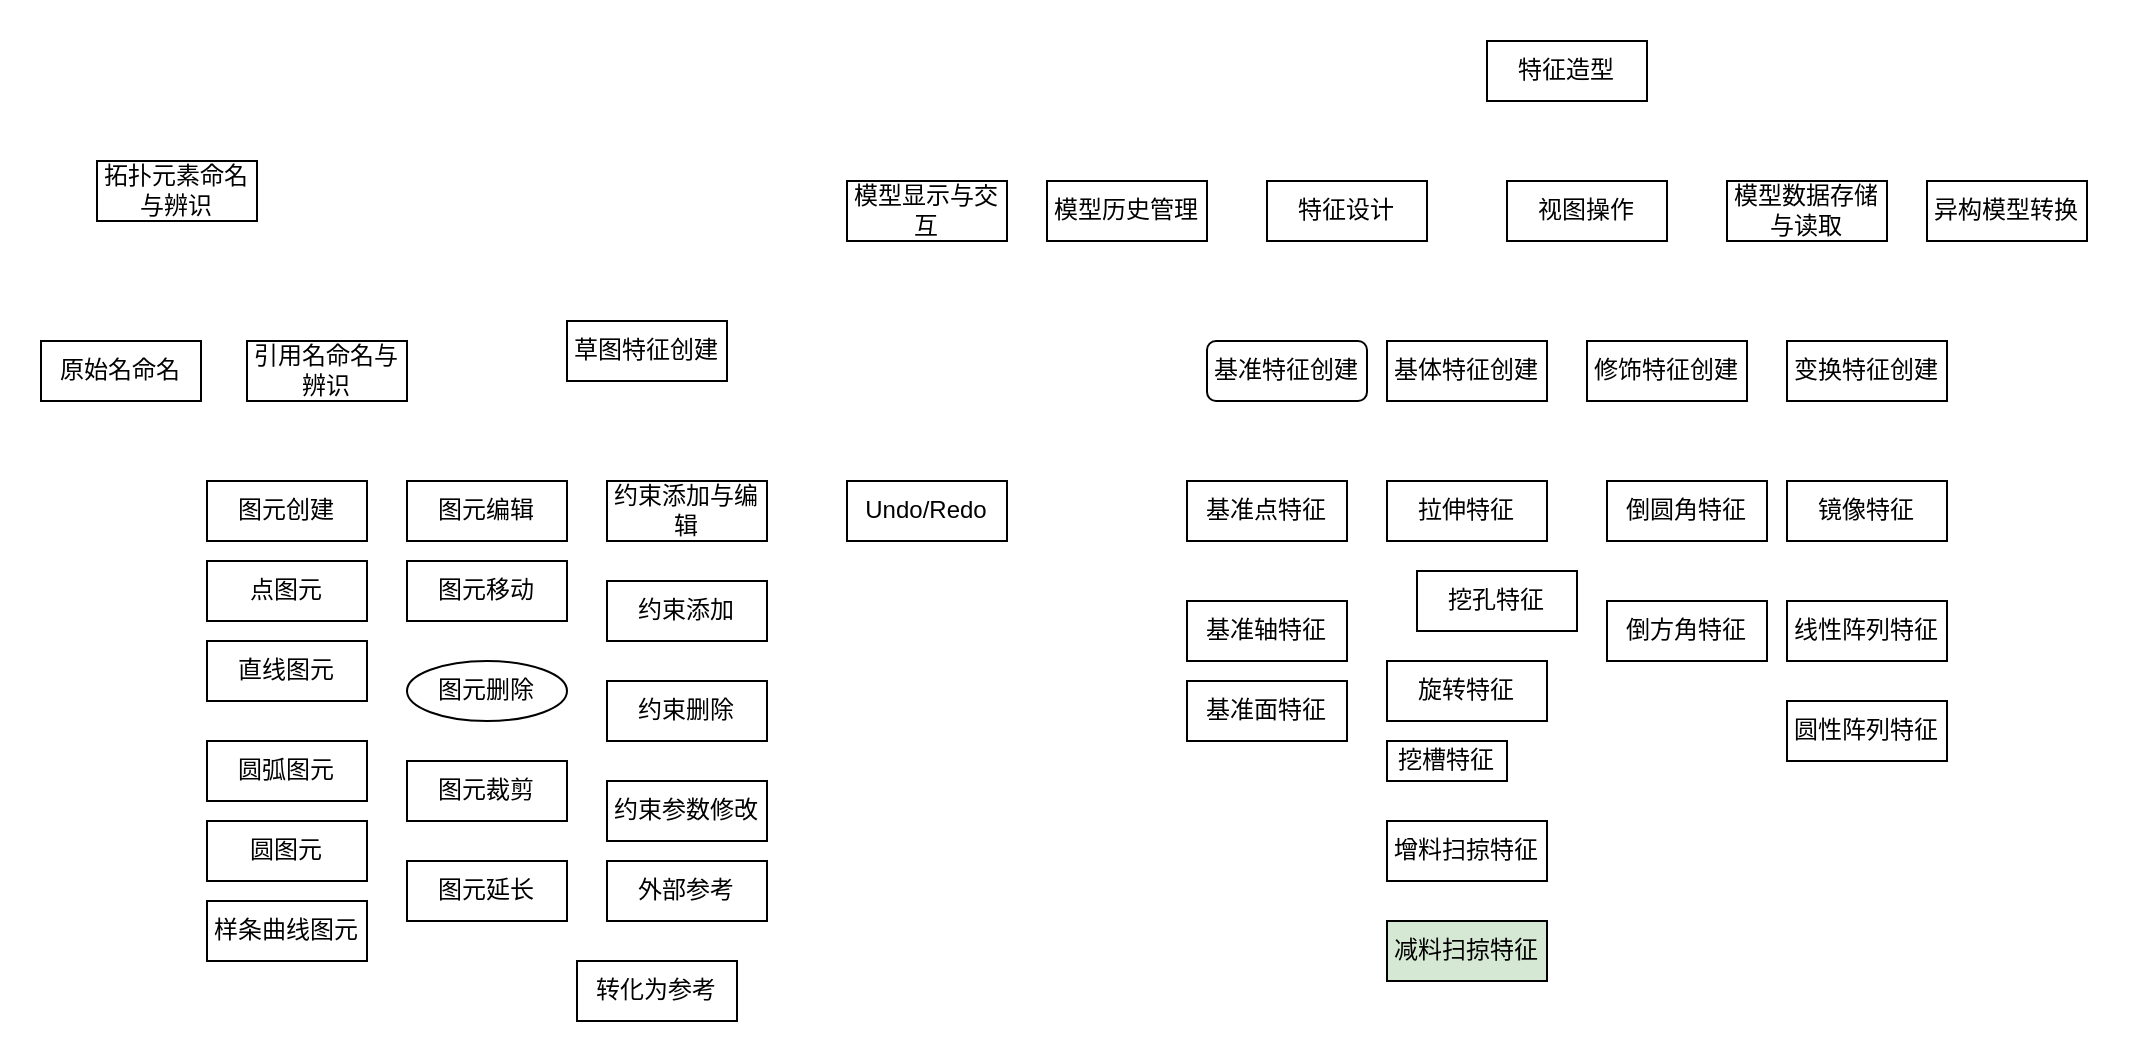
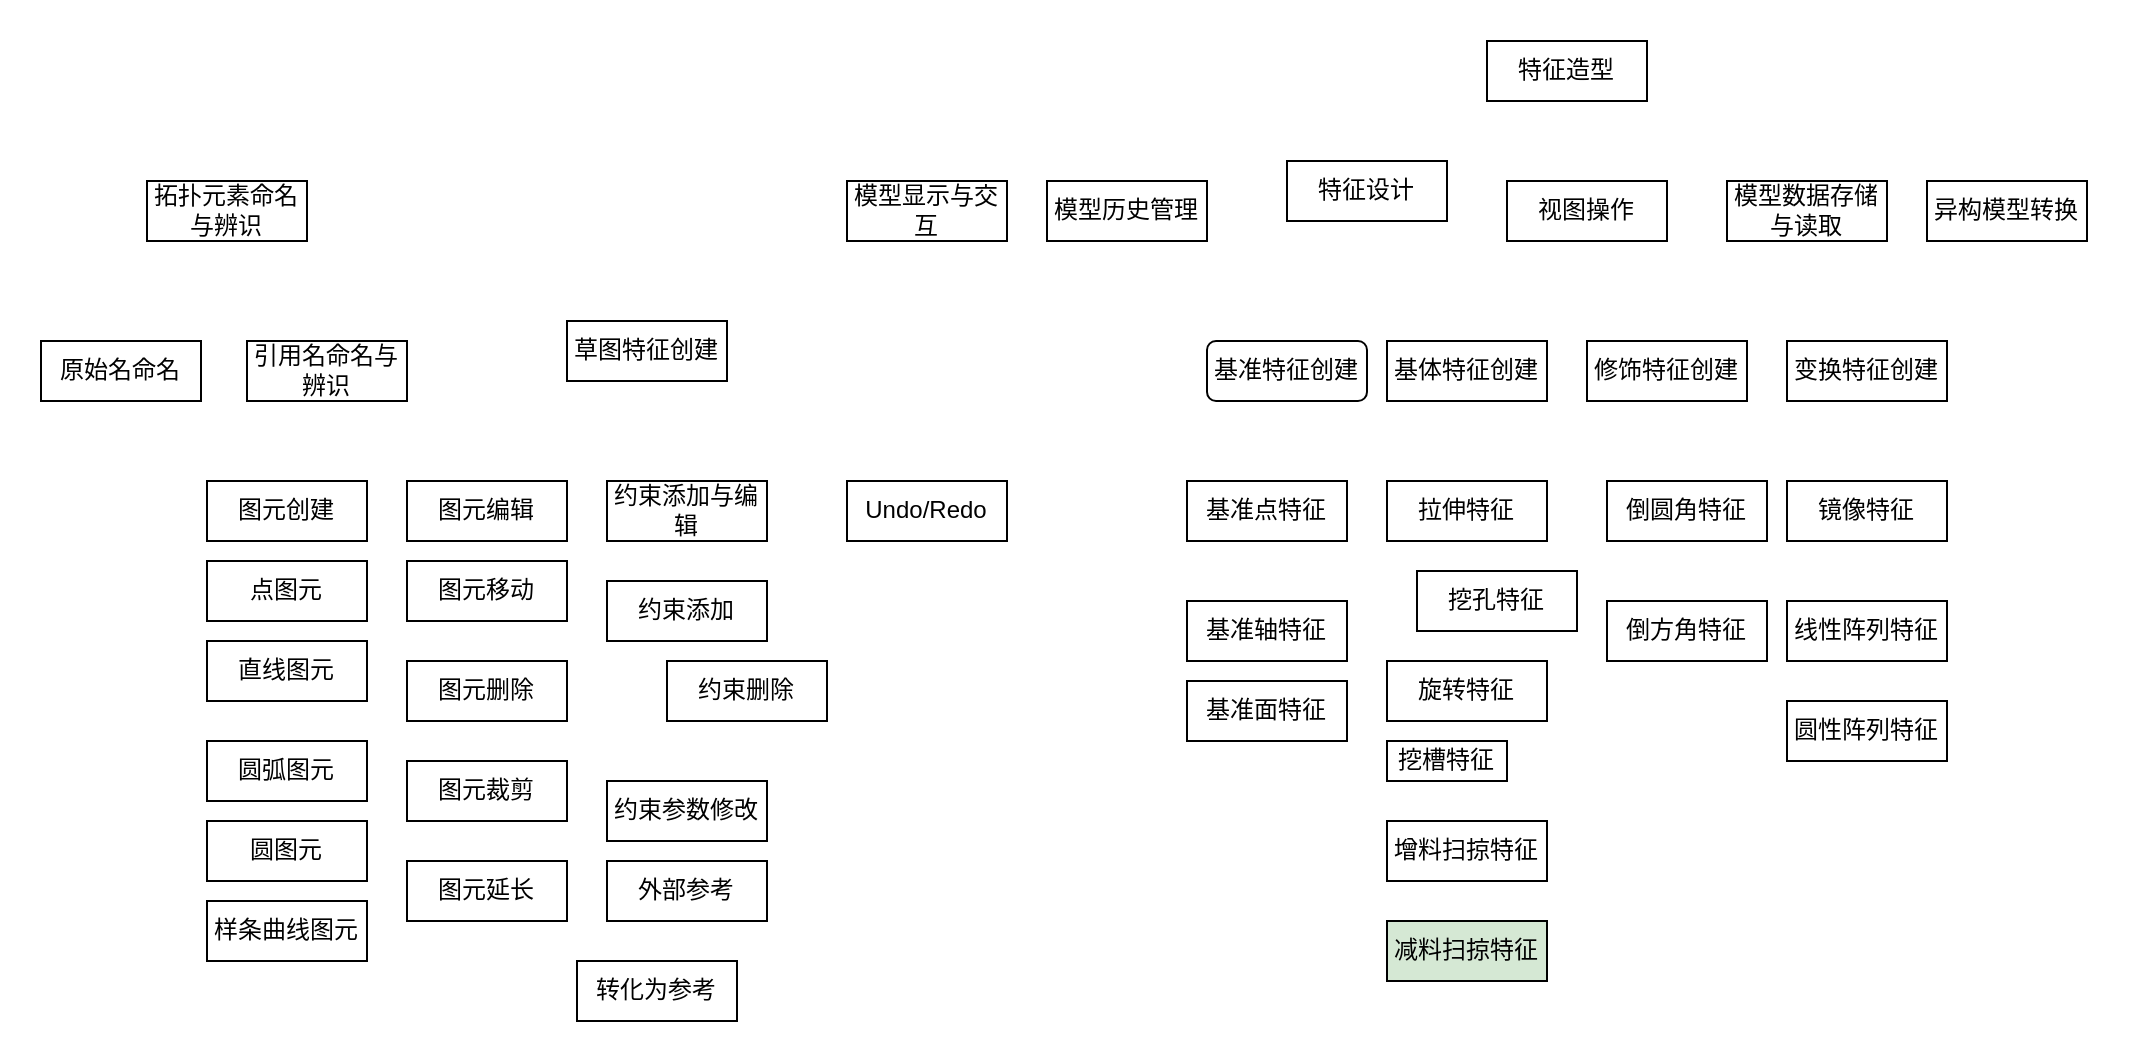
- <mxCell id="3" value="拓扑元素命名与辨识" style="rounded=0;whiteSpace=wrap;html=1;" vertex="1" parent="1"><mxGeometry x="48" y="80" width="80" height="30" as="geometry" /></mxCell>
+ <mxCell id="3" value="拓扑元素命名与辨识" style="rounded=0;whiteSpace=wrap;html=1;" vertex="1" parent="1"><mxGeometry x="73" y="90" width="80" height="30" as="geometry" /></mxCell>
- <mxCell id="6" value="特征设计" style="rounded=0;whiteSpace=wrap;html=1;" vertex="1" parent="1"><mxGeometry x="633" y="90" width="80" height="30" as="geometry" /></mxCell>
+ <mxCell id="6" value="特征设计" style="rounded=0;whiteSpace=wrap;html=1;" vertex="1" parent="1"><mxGeometry x="643" y="80" width="80" height="30" as="geometry" /></mxCell>
- <mxCell id="40" value="图元删除" style="ellipse;whiteSpace=wrap;html=1;" vertex="1" parent="1"><mxGeometry x="203" y="330" width="80" height="30" as="geometry" /></mxCell>
+ <mxCell id="40" value="图元删除" style="rounded=0;whiteSpace=wrap;html=1;" vertex="1" parent="1"><mxGeometry x="203" y="330" width="80" height="30" as="geometry" /></mxCell>
- <mxCell id="45" value="约束删除" style="rounded=0;whiteSpace=wrap;html=1;" vertex="1" parent="1"><mxGeometry x="303" y="340" width="80" height="30" as="geometry" /></mxCell>
+ <mxCell id="45" value="约束删除" style="rounded=0;whiteSpace=wrap;html=1;" vertex="1" parent="1"><mxGeometry x="333" y="330" width="80" height="30" as="geometry" /></mxCell>
